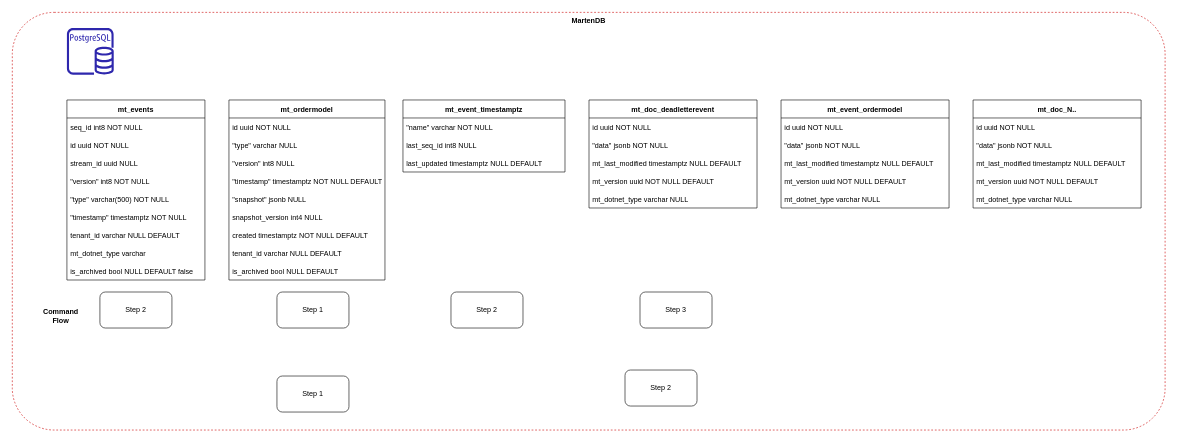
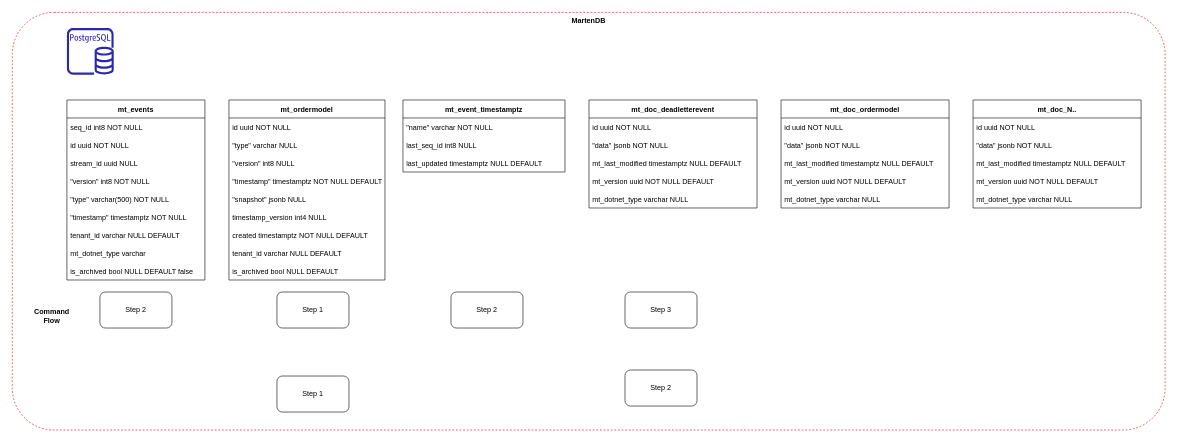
- <mxCell id="32" value="mt_event_ordermodel" style="swimlane;fontStyle=1;childLayout=stackLayout;horizontal=1;startSize=30;horizontalStack=0;resizeParent=1;resizeParentMax=0;resizeLast=0;collapsible=1;marginBottom=0;" vertex="1" parent="1"><mxGeometry x="1301" y="166" width="280" height="180" as="geometry" /></mxCell>
+ <mxCell id="32" value="mt_doc_ordermodel" style="swimlane;fontStyle=1;childLayout=stackLayout;horizontal=1;startSize=30;horizontalStack=0;resizeParent=1;resizeParentMax=0;resizeLast=0;collapsible=1;marginBottom=0;" vertex="1" parent="1"><mxGeometry x="1301" y="166" width="280" height="180" as="geometry" /></mxCell>
- <mxCell id="20" value="snapshot_version int4 NULL" style="text;strokeColor=none;fillColor=none;align=left;verticalAlign=middle;spacingLeft=4;spacingRight=4;overflow=hidden;points=[[0,0.5],[1,0.5]];portConstraint=eastwest;rotatable=0;" vertex="1" parent="14"><mxGeometry y="180" width="260" height="30" as="geometry" /></mxCell>
+ <mxCell id="20" value="timestamp_version int4 NULL" style="text;strokeColor=none;fillColor=none;align=left;verticalAlign=middle;spacingLeft=4;spacingRight=4;overflow=hidden;points=[[0,0.5],[1,0.5]];portConstraint=eastwest;rotatable=0;" vertex="1" parent="14"><mxGeometry y="180" width="260" height="30" as="geometry" /></mxCell>
- <mxCell id="31" value="Step 3" style="rounded=1;whiteSpace=wrap;html=1;" vertex="1" parent="1"><mxGeometry x="1066" y="486" width="120" height="60" as="geometry" /></mxCell>
+ <mxCell id="31" value="Step 3" style="rounded=1;whiteSpace=wrap;html=1;" vertex="1" parent="1"><mxGeometry x="1041" y="486" width="120" height="60" as="geometry" /></mxCell>
- <mxCell id="38" value="Command Flow" style="text;html=1;strokeColor=none;fillColor=none;align=center;verticalAlign=middle;whiteSpace=wrap;rounded=0;fontStyle=1" vertex="1" parent="1"><mxGeometry x="71" y="511" width="60" height="30" as="geometry" /></mxCell>
+ <mxCell id="38" value="Command Flow" style="text;html=1;strokeColor=none;fillColor=none;align=center;verticalAlign=middle;whiteSpace=wrap;rounded=0;fontStyle=1" vertex="1" parent="1"><mxGeometry x="56" y="511" width="60" height="30" as="geometry" /></mxCell>
